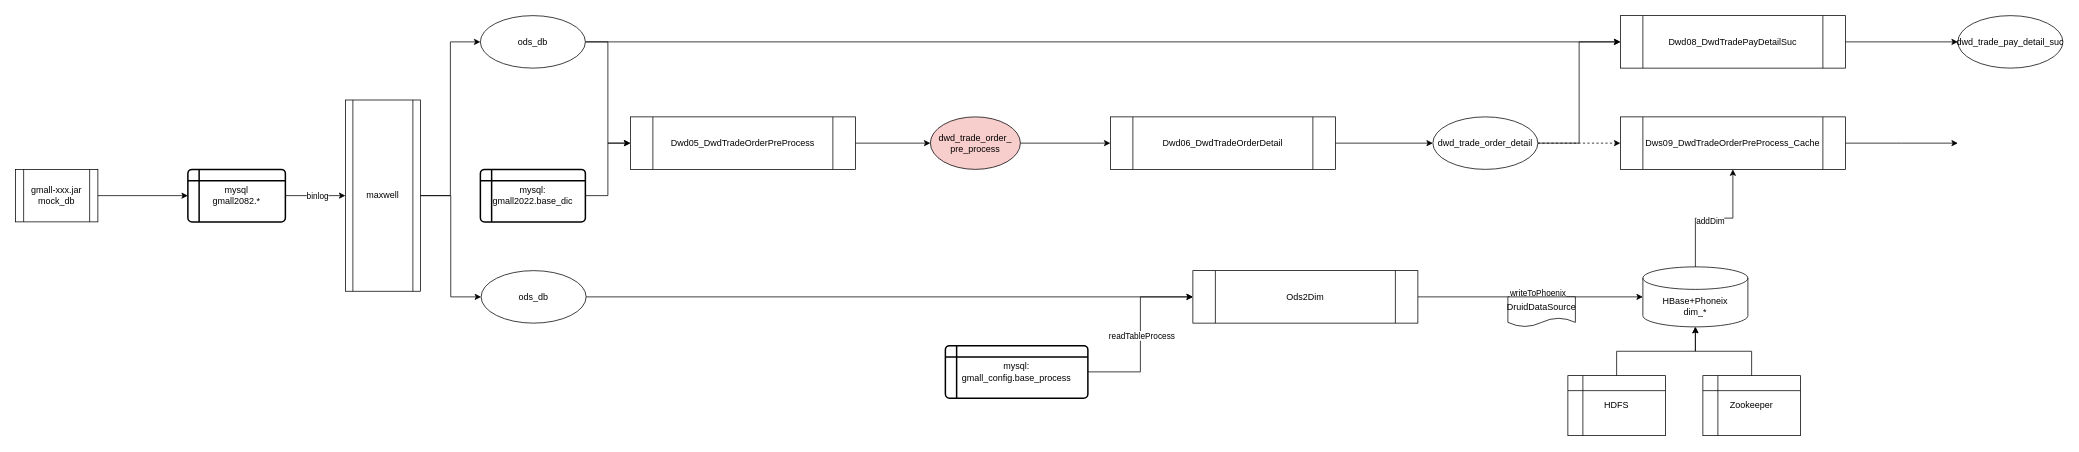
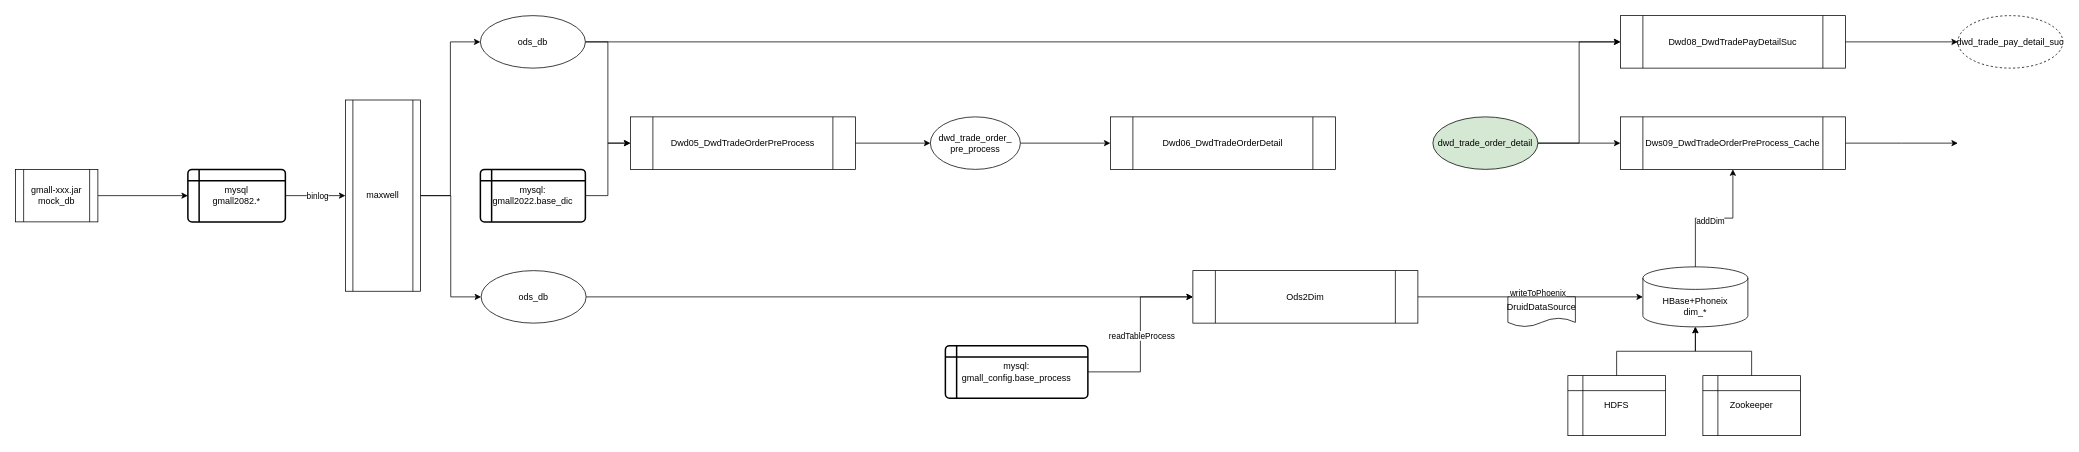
- <mxCell id="16" value="&lt;div&gt;dwd_trade_pay_detail_suc&lt;/div&gt;" style="ellipse;html=1;whiteSpace=wrap;" vertex="1" parent="1"><mxGeometry x="2610" y="20" width="140" height="70" as="geometry" /></mxCell>
+ <mxCell id="16" value="&lt;div&gt;dwd_trade_pay_detail_suc&lt;/div&gt;" style="ellipse;html=1;whiteSpace=wrap;dashed=1;" vertex="1" parent="1"><mxGeometry x="2610" y="20" width="140" height="70" as="geometry" /></mxCell>
- <mxCell id="10" value="&lt;div&gt;dwd_trade_order_&lt;/div&gt;&lt;div&gt;pre_process&lt;/div&gt;" style="ellipse;html=1;whiteSpace=wrap;fillColor=#f8cecc;" vertex="1" parent="1"><mxGeometry x="1240" y="155" width="120" height="70" as="geometry" /></mxCell>
+ <mxCell id="10" value="&lt;div&gt;dwd_trade_order_&lt;/div&gt;&lt;div&gt;pre_process&lt;/div&gt;" style="ellipse;html=1;whiteSpace=wrap;" vertex="1" parent="1"><mxGeometry x="1240" y="155" width="120" height="70" as="geometry" /></mxCell>
- <mxCell id="7" style="edgeStyle=orthogonalEdgeStyle;rounded=0;orthogonalLoop=1;jettySize=auto;html=1;" edge="1" parent="1" source="8" target="6"><mxGeometry relative="1" as="geometry" /></mxCell>
- <mxCell id="6" value="dwd_trade_order_detail" style="ellipse;html=1;whiteSpace=wrap;" parent="1" vertex="1"><mxGeometry x="1910" y="155" width="140" height="70" as="geometry" /></mxCell>
+ <mxCell id="6" value="dwd_trade_order_detail" style="ellipse;html=1;whiteSpace=wrap;fillColor=#d5e8d4;" parent="1" vertex="1"><mxGeometry x="1910" y="155" width="140" height="70" as="geometry" /></mxCell>
- <mxCell id="4" value="" style="edgeStyle=orthogonalEdgeStyle;rounded=0;orthogonalLoop=1;jettySize=auto;html=1;dashed=1;" parent="1" source="6" target="3" edge="1"><mxGeometry relative="1" as="geometry" /></mxCell>
+ <mxCell id="4" value="" style="edgeStyle=orthogonalEdgeStyle;rounded=0;orthogonalLoop=1;jettySize=auto;html=1;" parent="1" source="6" target="3" edge="1"><mxGeometry relative="1" as="geometry" /></mxCell>
